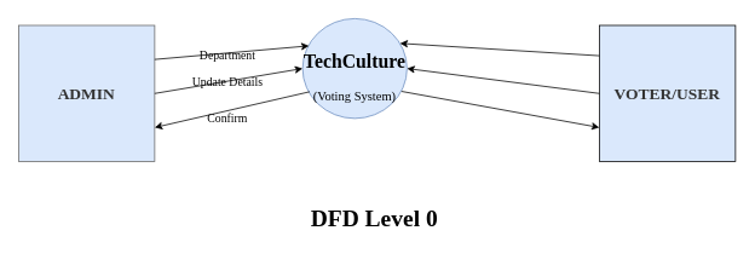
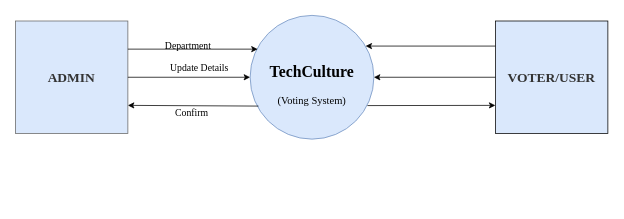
- <mxCell id="2" value="&lt;h2&gt;&lt;font face=&quot;Times New Roman&quot;&gt;TechCulture&lt;/font&gt;&lt;/h2&gt;&lt;div&gt;&lt;font face=&quot;Times New Roman&quot;&gt;(Voting System)&lt;/font&gt;&lt;/div&gt;" style="ellipse;whiteSpace=wrap;html=1;aspect=fixed;fillColor=#dae8fc;strokeColor=#6c8ebf;fontSize=14;" parent="1" vertex="1"><mxGeometry x="333" y="20" width="115" height="110" as="geometry" /></mxCell>
+ <mxCell id="2" value="&lt;h2&gt;&lt;font face=&quot;Times New Roman&quot;&gt;TechCulture&lt;/font&gt;&lt;/h2&gt;&lt;div&gt;&lt;font face=&quot;Times New Roman&quot;&gt;(Voting System)&lt;/font&gt;&lt;/div&gt;" style="ellipse;whiteSpace=wrap;html=1;aspect=fixed;fillColor=#dae8fc;strokeColor=#6c8ebf;fontSize=14;" parent="1" vertex="1"><mxGeometry x="333" y="20" width="165" height="165" as="geometry" /></mxCell>
- <mxCell id="12" value="Update Details" style="text;html=1;align=center;verticalAlign=middle;resizable=0;points=[];autosize=1;strokeColor=none;fillColor=none;fontSize=13;fontFamily=Times New Roman;" vertex="1" parent="1"><mxGeometry x="205" y="80" width="90" height="20" as="geometry" /></mxCell>
+ <mxCell id="12" value="Update Details" style="text;html=1;align=center;verticalAlign=middle;resizable=0;points=[];autosize=1;strokeColor=none;fillColor=none;fontSize=13;fontFamily=Times New Roman;" vertex="1" parent="1"><mxGeometry x="220" y="80" width="90" height="20" as="geometry" /></mxCell>
- <mxCell id="13" value="Confirm" style="text;html=1;align=center;verticalAlign=middle;resizable=0;points=[];autosize=1;strokeColor=none;fillColor=none;fontSize=13;fontFamily=Times New Roman;" vertex="1" parent="1"><mxGeometry x="220" y="120" width="60" height="20" as="geometry" /></mxCell>
+ <mxCell id="13" value="Confirm" style="text;html=1;align=center;verticalAlign=middle;resizable=0;points=[];autosize=1;strokeColor=none;fillColor=none;fontSize=13;fontFamily=Times New Roman;" vertex="1" parent="1"><mxGeometry x="225" y="140" width="60" height="20" as="geometry" /></mxCell>
- <mxCell id="14" value="&lt;h1&gt;DFD Level 0&amp;nbsp;&lt;/h1&gt;" style="text;html=1;align=center;verticalAlign=middle;resizable=0;points=[];autosize=1;strokeColor=none;fillColor=none;fontSize=13;fontFamily=Times New Roman;" vertex="1" parent="1"><mxGeometry x="335" y="210" width="160" height="60" as="geometry" /></mxCell>
